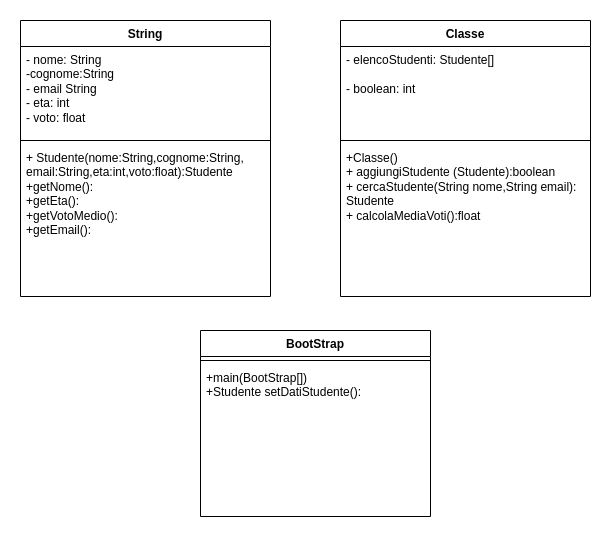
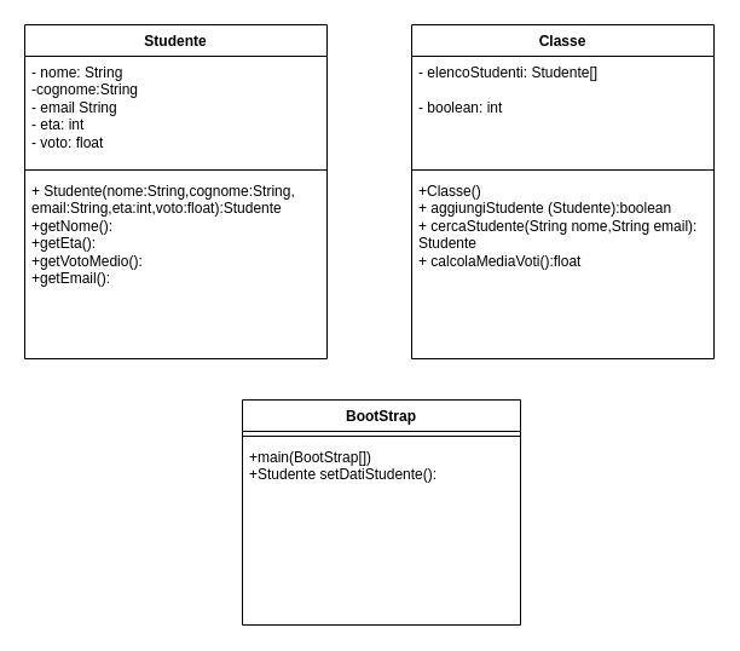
- <mxCell id="2" value="String" style="swimlane;fontStyle=1;align=center;verticalAlign=top;childLayout=stackLayout;horizontal=1;startSize=26;horizontalStack=0;resizeParent=1;resizeParentMax=0;resizeLast=0;collapsible=1;marginBottom=0;whiteSpace=wrap;html=1;" vertex="1" parent="1"><mxGeometry x="20" y="20" width="250" height="276" as="geometry"><mxRectangle x="120" y="40" width="90" height="30" as="alternateBounds" /></mxGeometry></mxCell>
+ <mxCell id="2" value="Studente" style="swimlane;fontStyle=1;align=center;verticalAlign=top;childLayout=stackLayout;horizontal=1;startSize=26;horizontalStack=0;resizeParent=1;resizeParentMax=0;resizeLast=0;collapsible=1;marginBottom=0;whiteSpace=wrap;html=1;" vertex="1" parent="1"><mxGeometry x="20" y="20" width="250" height="276" as="geometry"><mxRectangle x="120" y="40" width="90" height="30" as="alternateBounds" /></mxGeometry></mxCell>
